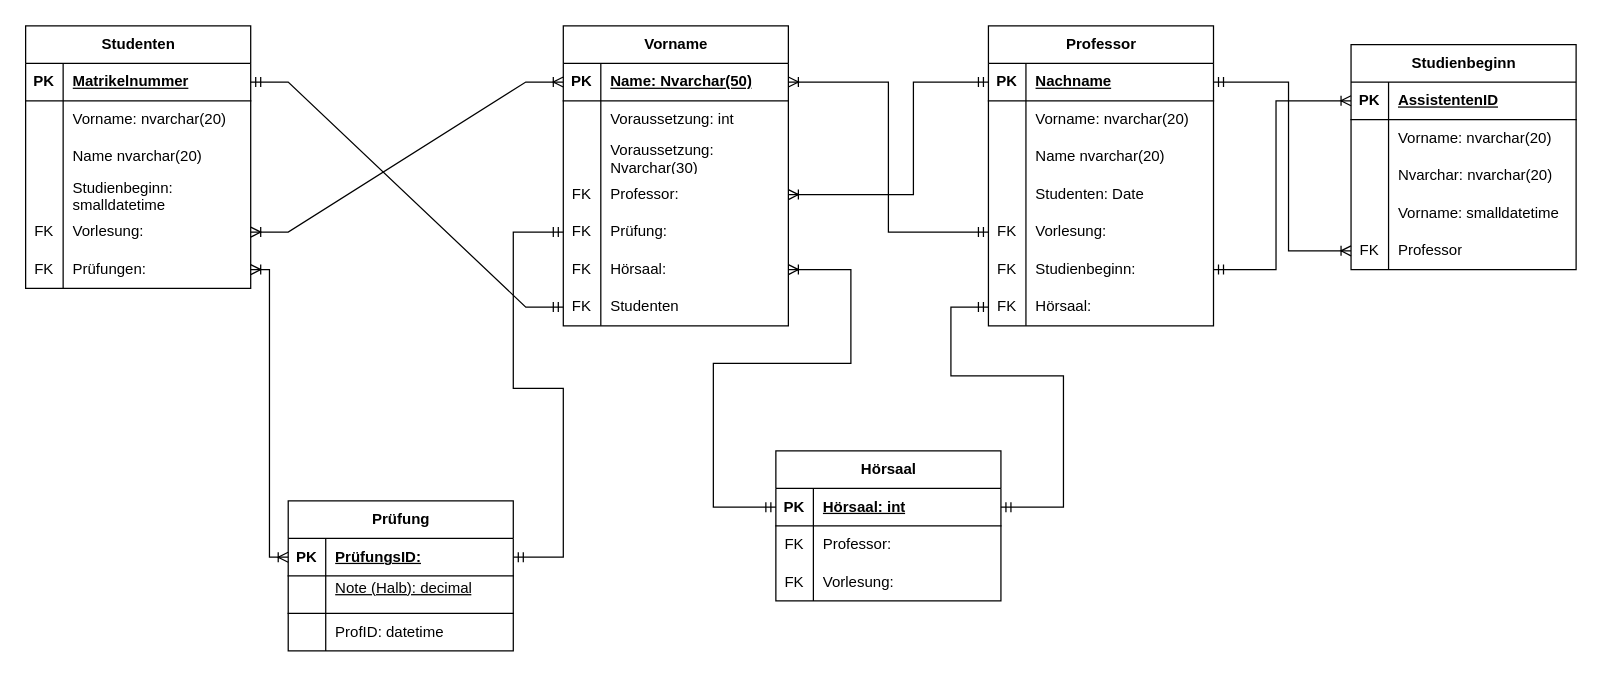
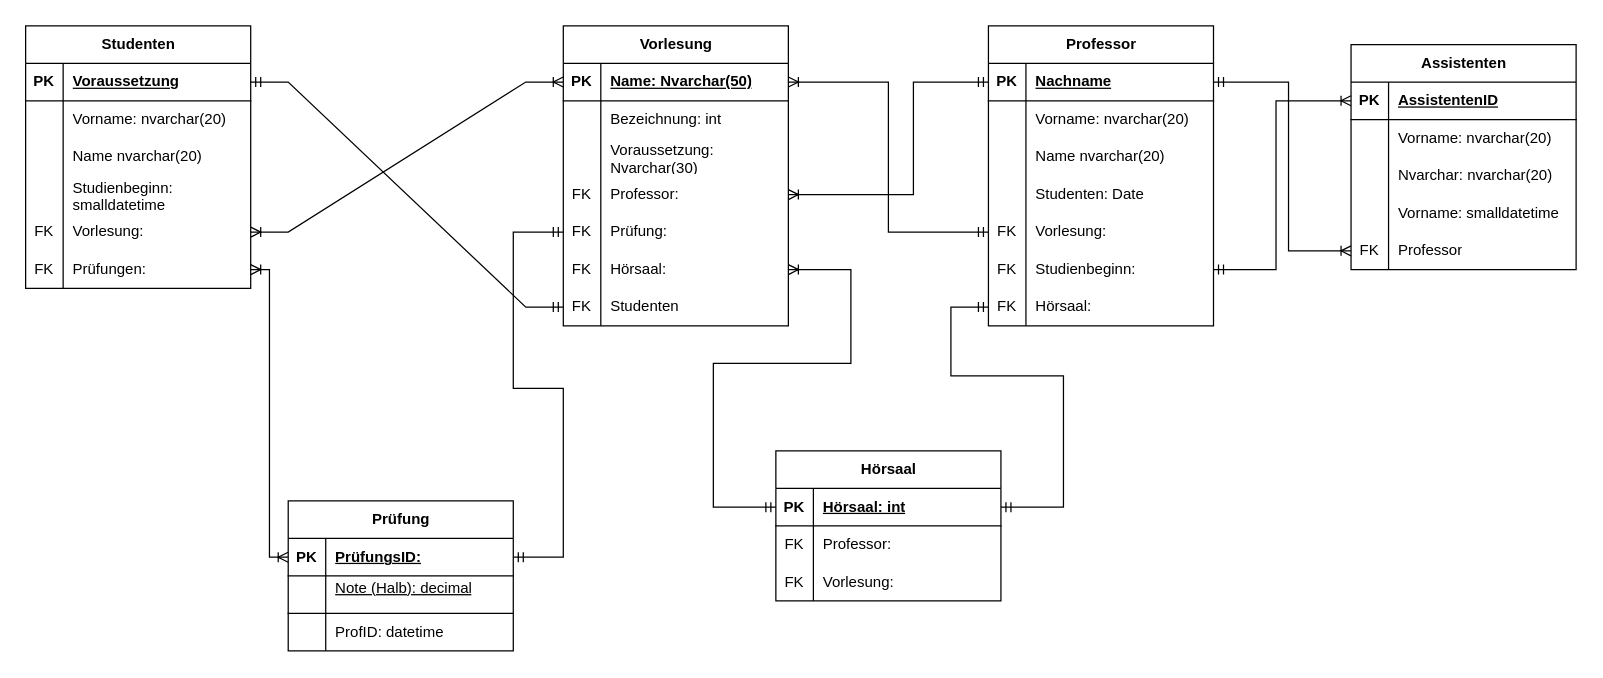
- <mxCell id="43" value="Vorname" style="shape=table;startSize=30;container=1;collapsible=1;childLayout=tableLayout;fixedRows=1;rowLines=0;fontStyle=1;align=center;resizeLast=1;html=1;" vertex="1" parent="1"><mxGeometry x="450" y="20" width="180" height="240" as="geometry" /></mxCell>
+ <mxCell id="43" value="Vorlesung" style="shape=table;startSize=30;container=1;collapsible=1;childLayout=tableLayout;fixedRows=1;rowLines=0;fontStyle=1;align=center;resizeLast=1;html=1;" vertex="1" parent="1"><mxGeometry x="450" y="20" width="180" height="240" as="geometry" /></mxCell>
- <mxCell id="65" value="Studienbeginn" style="shape=table;startSize=30;container=1;collapsible=1;childLayout=tableLayout;fixedRows=1;rowLines=0;fontStyle=1;align=center;resizeLast=1;html=1;" vertex="1" parent="1"><mxGeometry x="1080" y="35" width="180" height="180" as="geometry" /></mxCell>
+ <mxCell id="65" value="Assistenten" style="shape=table;startSize=30;container=1;collapsible=1;childLayout=tableLayout;fixedRows=1;rowLines=0;fontStyle=1;align=center;resizeLast=1;html=1;" vertex="1" parent="1"><mxGeometry x="1080" y="35" width="180" height="180" as="geometry" /></mxCell>
- <mxCell id="5" value="Matrikelnummer" style="shape=partialRectangle;connectable=0;fillColor=none;top=0;left=0;bottom=0;right=0;align=left;spacingLeft=6;fontStyle=5;overflow=hidden;whiteSpace=wrap;html=1;" vertex="1" parent="3"><mxGeometry x="30" width="150" height="30" as="geometry"><mxRectangle width="150" height="30" as="alternateBounds" /></mxGeometry></mxCell>
+ <mxCell id="5" value="Voraussetzung" style="shape=partialRectangle;connectable=0;fillColor=none;top=0;left=0;bottom=0;right=0;align=left;spacingLeft=6;fontStyle=5;overflow=hidden;whiteSpace=wrap;html=1;" vertex="1" parent="3"><mxGeometry x="30" width="150" height="30" as="geometry"><mxRectangle width="150" height="30" as="alternateBounds" /></mxGeometry></mxCell>
- <mxCell id="49" value="Voraussetzung: int" style="shape=partialRectangle;connectable=0;fillColor=none;top=0;left=0;bottom=0;right=0;align=left;spacingLeft=6;overflow=hidden;whiteSpace=wrap;html=1;" vertex="1" parent="47"><mxGeometry x="30" width="150" height="30" as="geometry"><mxRectangle width="150" height="30" as="alternateBounds" /></mxGeometry></mxCell>
+ <mxCell id="49" value="Bezeichnung: int" style="shape=partialRectangle;connectable=0;fillColor=none;top=0;left=0;bottom=0;right=0;align=left;spacingLeft=6;overflow=hidden;whiteSpace=wrap;html=1;" vertex="1" parent="47"><mxGeometry x="30" width="150" height="30" as="geometry"><mxRectangle width="150" height="30" as="alternateBounds" /></mxGeometry></mxCell>
